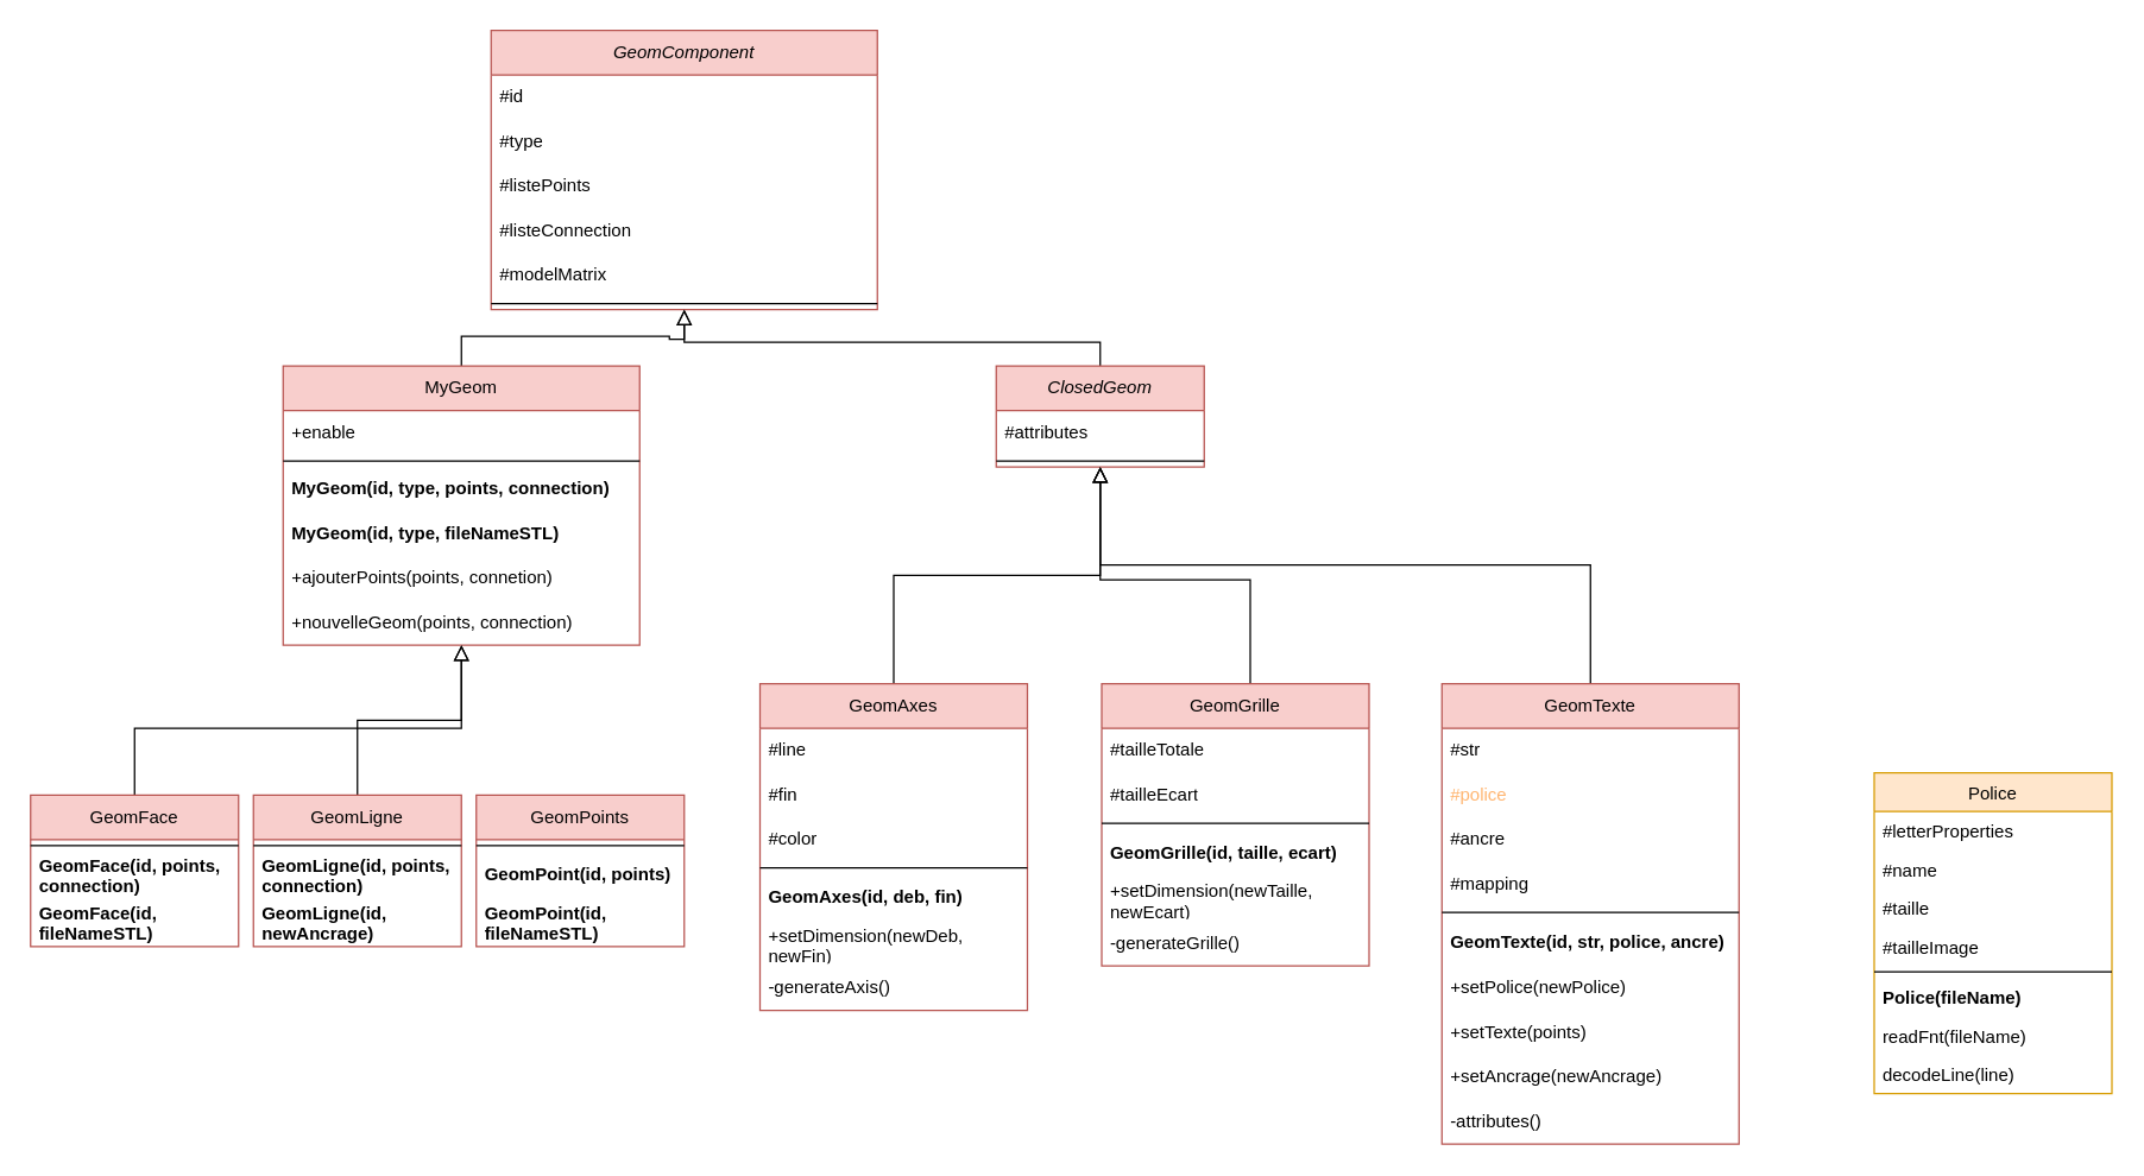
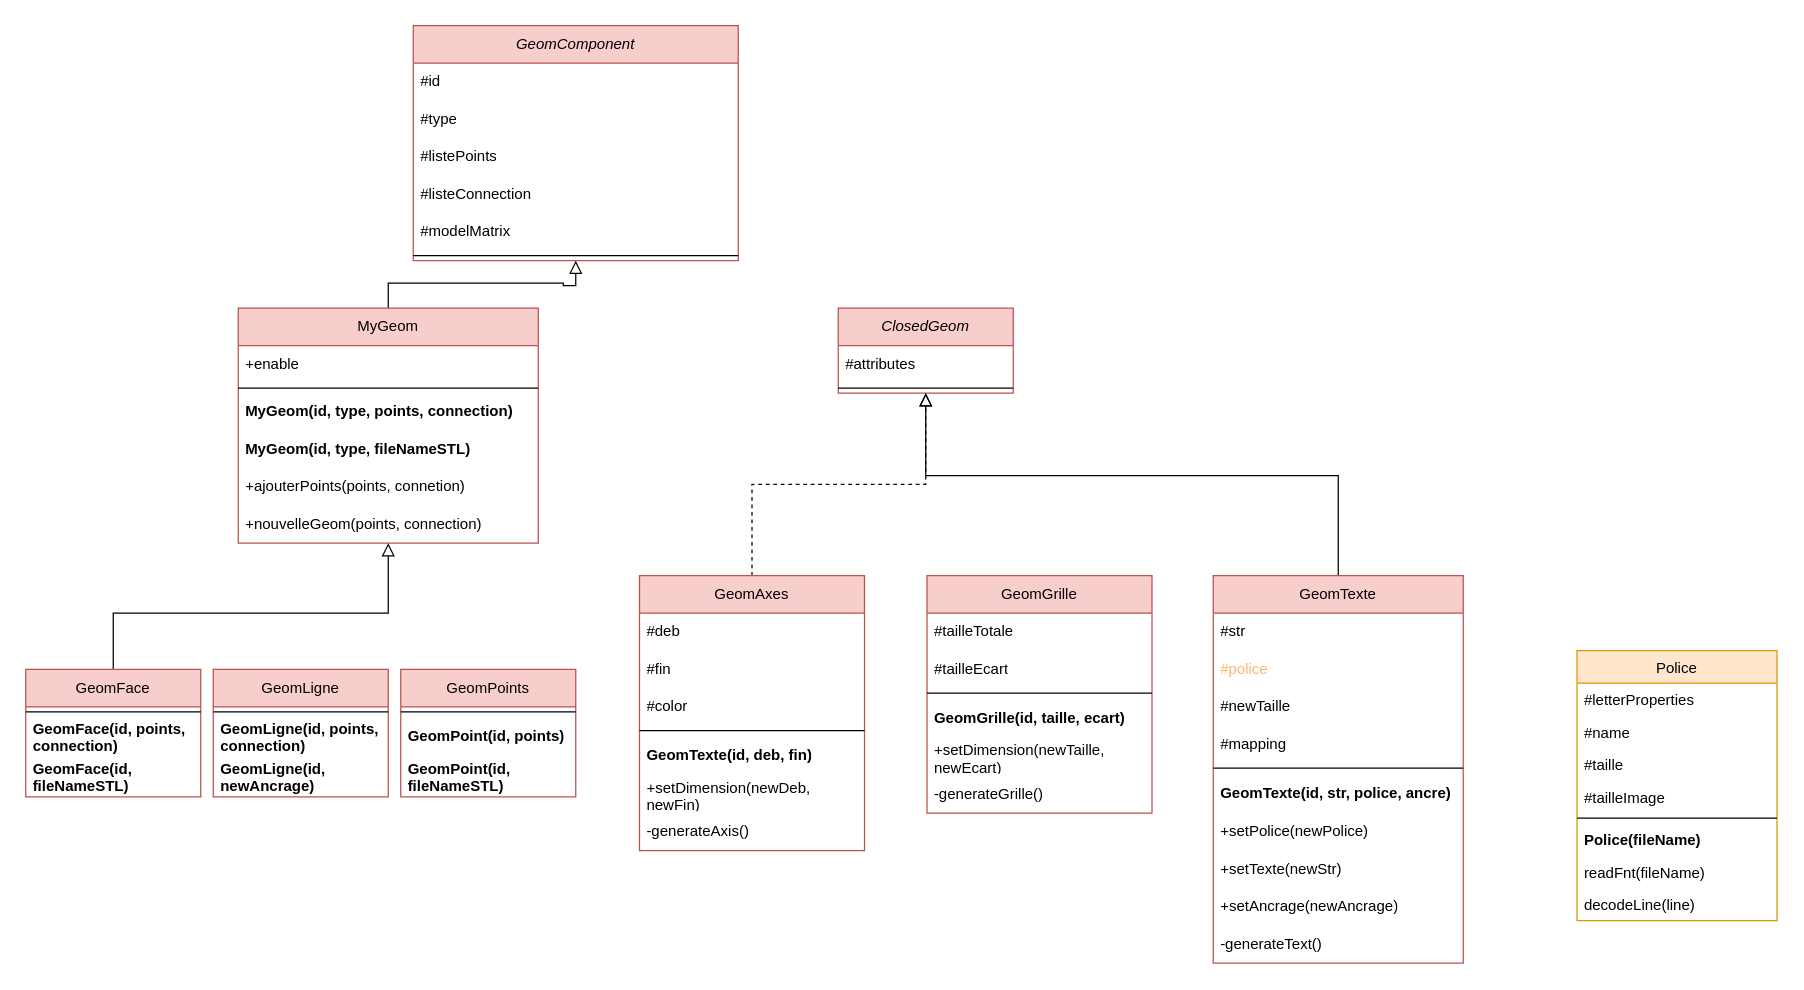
- <mxCell id="31" style="edgeStyle=orthogonalEdgeStyle;rounded=0;orthogonalLoop=1;jettySize=auto;html=1;endArrow=block;endFill=0;endSize=8;" parent="1" source="32" target="2" edge="1"><mxGeometry relative="1" as="geometry"><Array as="points"><mxPoint x="740" y="230" /><mxPoint x="460" y="230" /></Array></mxGeometry></mxCell>
- <mxCell id="35" style="edgeStyle=orthogonalEdgeStyle;rounded=0;orthogonalLoop=1;jettySize=auto;html=1;endArrow=block;endFill=0;endSize=8;" parent="1" source="36" target="32" edge="1"><mxGeometry relative="1" as="geometry" /></mxCell>
+ <mxCell id="35" style="edgeStyle=orthogonalEdgeStyle;rounded=0;orthogonalLoop=1;jettySize=auto;html=1;endArrow=block;endFill=0;endSize=8;dashed=1;" parent="1" source="36" target="32" edge="1"><mxGeometry relative="1" as="geometry" /></mxCell>
- <mxCell id="56" style="edgeStyle=orthogonalEdgeStyle;rounded=0;orthogonalLoop=1;jettySize=auto;html=1;endArrow=block;endFill=0;endSize=8;" parent="1" source="57" target="32" edge="1"><mxGeometry relative="1" as="geometry"><Array as="points"><mxPoint x="841" y="390" /><mxPoint x="740" y="390" /></Array></mxGeometry></mxCell>
- <mxCell id="22" style="edgeStyle=orthogonalEdgeStyle;rounded=0;orthogonalLoop=1;jettySize=auto;html=1;endArrow=block;endFill=0;endSize=8;" parent="1" source="23" target="10" edge="1"><mxGeometry relative="1" as="geometry" /></mxCell>
- <mxCell id="37" value="#line" style="text;align=left;verticalAlign=middle;spacingLeft=4;spacingRight=4;overflow=hidden;points=[[0,0.5],[1,0.5]];portConstraint=eastwest;rotatable=0;whiteSpace=wrap;html=1;" parent="36" vertex="1"><mxGeometry y="30" width="180" height="30" as="geometry" /></mxCell>
+ <mxCell id="37" value="#deb" style="text;align=left;verticalAlign=middle;spacingLeft=4;spacingRight=4;overflow=hidden;points=[[0,0.5],[1,0.5]];portConstraint=eastwest;rotatable=0;whiteSpace=wrap;html=1;" parent="36" vertex="1"><mxGeometry y="30" width="180" height="30" as="geometry" /></mxCell>
- <mxCell id="48" value="#ancre" style="text;align=left;verticalAlign=middle;spacingLeft=4;spacingRight=4;overflow=hidden;points=[[0,0.5],[1,0.5]];portConstraint=eastwest;rotatable=0;whiteSpace=wrap;html=1;" parent="45" vertex="1"><mxGeometry y="90" width="200" height="30" as="geometry" /></mxCell>
+ <mxCell id="48" value="#newTaille" style="text;align=left;verticalAlign=middle;spacingLeft=4;spacingRight=4;overflow=hidden;points=[[0,0.5],[1,0.5]];portConstraint=eastwest;rotatable=0;whiteSpace=wrap;html=1;" parent="45" vertex="1"><mxGeometry y="90" width="200" height="30" as="geometry" /></mxCell>
- <mxCell id="41" value="GeomAxes(id, deb, fin)" style="text;align=left;verticalAlign=middle;spacingLeft=4;spacingRight=4;overflow=hidden;points=[[0,0.5],[1,0.5]];portConstraint=eastwest;rotatable=0;whiteSpace=wrap;html=1;fontStyle=1" parent="36" vertex="1"><mxGeometry y="128" width="180" height="32" as="geometry" /></mxCell>
+ <mxCell id="41" value="GeomTexte(id, deb, fin)" style="text;align=left;verticalAlign=middle;spacingLeft=4;spacingRight=4;overflow=hidden;points=[[0,0.5],[1,0.5]];portConstraint=eastwest;rotatable=0;whiteSpace=wrap;html=1;fontStyle=1" parent="36" vertex="1"><mxGeometry y="128" width="180" height="32" as="geometry" /></mxCell>
- <mxCell id="53" value="+setTexte(points)" style="text;align=left;verticalAlign=middle;spacingLeft=4;spacingRight=4;overflow=hidden;points=[[0,0.5],[1,0.5]];portConstraint=eastwest;rotatable=0;whiteSpace=wrap;html=1;" parent="45" vertex="1"><mxGeometry y="220" width="200" height="30" as="geometry" /></mxCell>
+ <mxCell id="53" value="+setTexte(newStr)" style="text;align=left;verticalAlign=middle;spacingLeft=4;spacingRight=4;overflow=hidden;points=[[0,0.5],[1,0.5]];portConstraint=eastwest;rotatable=0;whiteSpace=wrap;html=1;" parent="45" vertex="1"><mxGeometry y="220" width="200" height="30" as="geometry" /></mxCell>
- <mxCell id="55" value="-attributes()" style="text;align=left;verticalAlign=middle;spacingLeft=4;spacingRight=4;overflow=hidden;points=[[0,0.5],[1,0.5]];portConstraint=eastwest;rotatable=0;whiteSpace=wrap;html=1;" parent="45" vertex="1"><mxGeometry y="280" width="200" height="30" as="geometry" /></mxCell>
+ <mxCell id="55" value="-generateText()" style="text;align=left;verticalAlign=middle;spacingLeft=4;spacingRight=4;overflow=hidden;points=[[0,0.5],[1,0.5]];portConstraint=eastwest;rotatable=0;whiteSpace=wrap;html=1;" parent="45" vertex="1"><mxGeometry y="280" width="200" height="30" as="geometry" /></mxCell>
